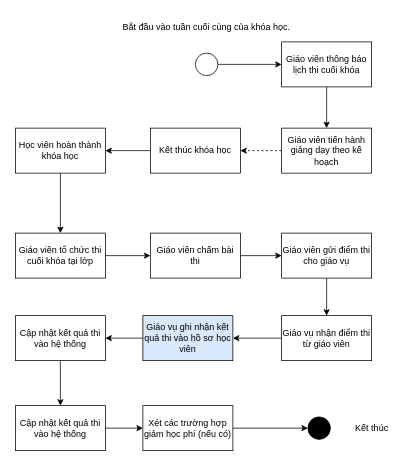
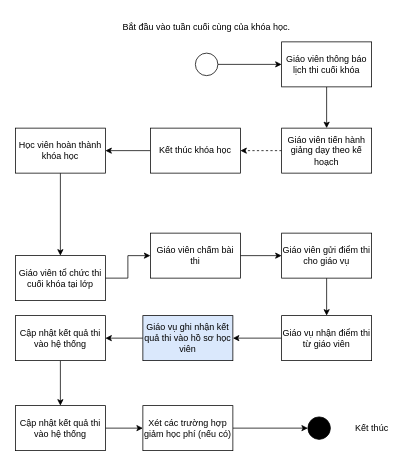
- <mxCell id="15" value="&lt;div&gt;Giáo viên tổ chức thi cuối khóa tại lớp&lt;/div&gt;" style="rounded=0;whiteSpace=wrap;html=1;align=center;" vertex="1" parent="1"><mxGeometry x="20" y="310" width="120" height="60" as="geometry" /></mxCell>
+ <mxCell id="15" value="&lt;div&gt;Giáo viên tổ chức thi cuối khóa tại lớp&lt;/div&gt;" style="rounded=0;whiteSpace=wrap;html=1;align=center;" vertex="1" parent="1"><mxGeometry x="20" y="340" width="120" height="60" as="geometry" /></mxCell>
